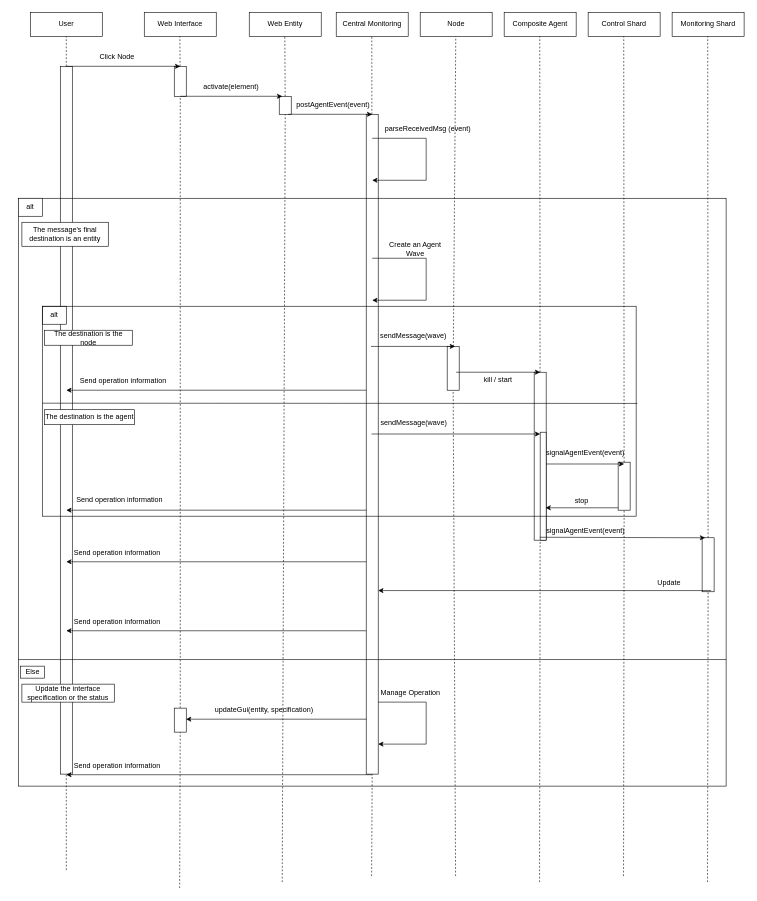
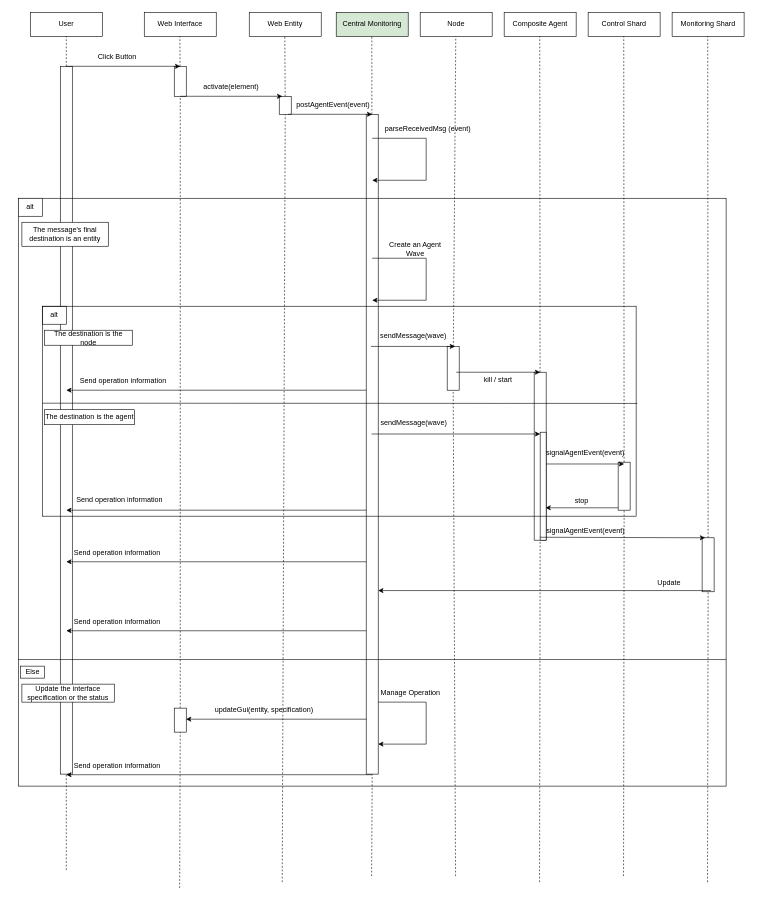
- <mxCell id="15" value="Central Monitoring" style="rounded=0;whiteSpace=wrap;html=1;" vertex="1" parent="1"><mxGeometry x="560" y="20" width="120" height="40" as="geometry" /></mxCell>
+ <mxCell id="15" value="Central Monitoring" style="rounded=0;whiteSpace=wrap;html=1;fillColor=#d5e8d4;" vertex="1" parent="1"><mxGeometry x="560" y="20" width="120" height="40" as="geometry" /></mxCell>
- <mxCell id="29" value="Click Node" style="text;html=1;strokeColor=none;fillColor=none;align=center;verticalAlign=middle;whiteSpace=wrap;rounded=0;" vertex="1" parent="1"><mxGeometry x="160" y="80" width="70" height="30" as="geometry" /></mxCell>
+ <mxCell id="29" value="Click Button" style="text;html=1;strokeColor=none;fillColor=none;align=center;verticalAlign=middle;whiteSpace=wrap;rounded=0;" vertex="1" parent="1"><mxGeometry x="160" y="80" width="70" height="30" as="geometry" /></mxCell>
